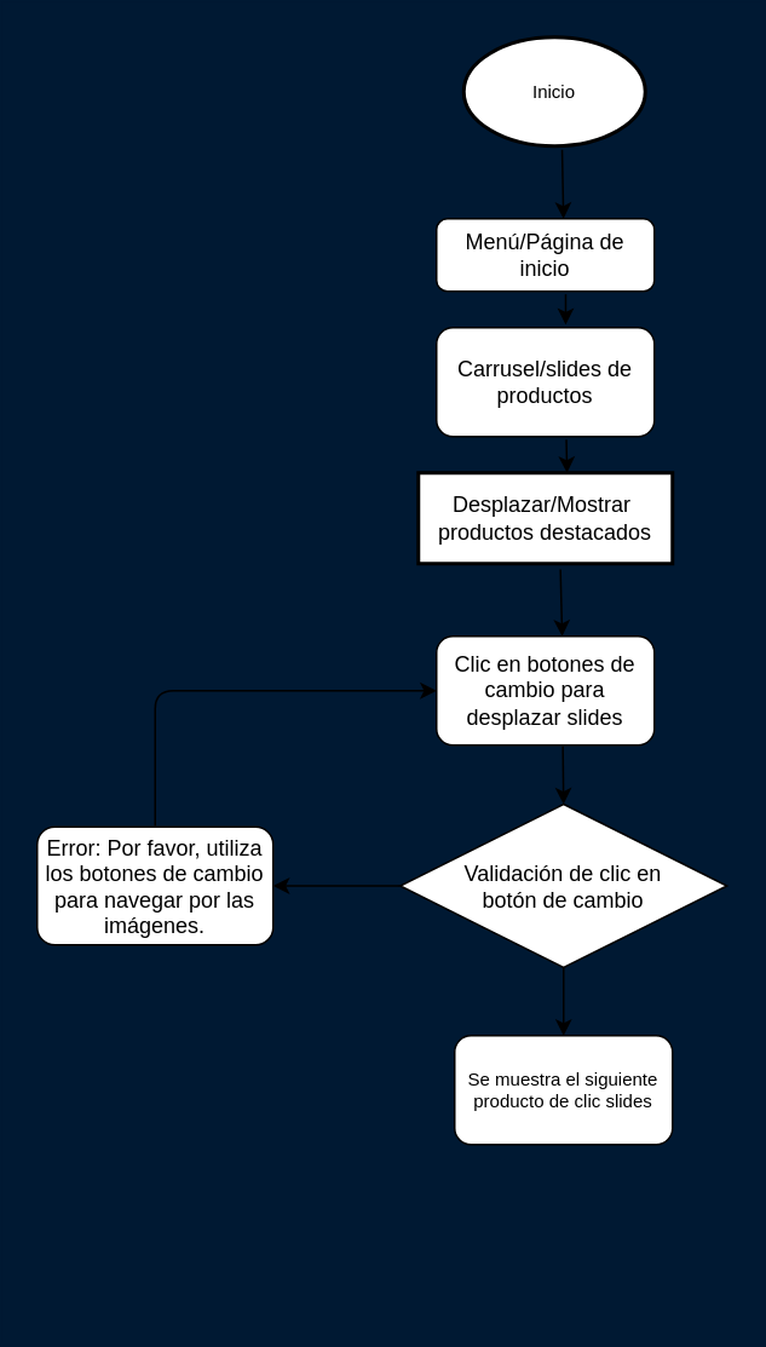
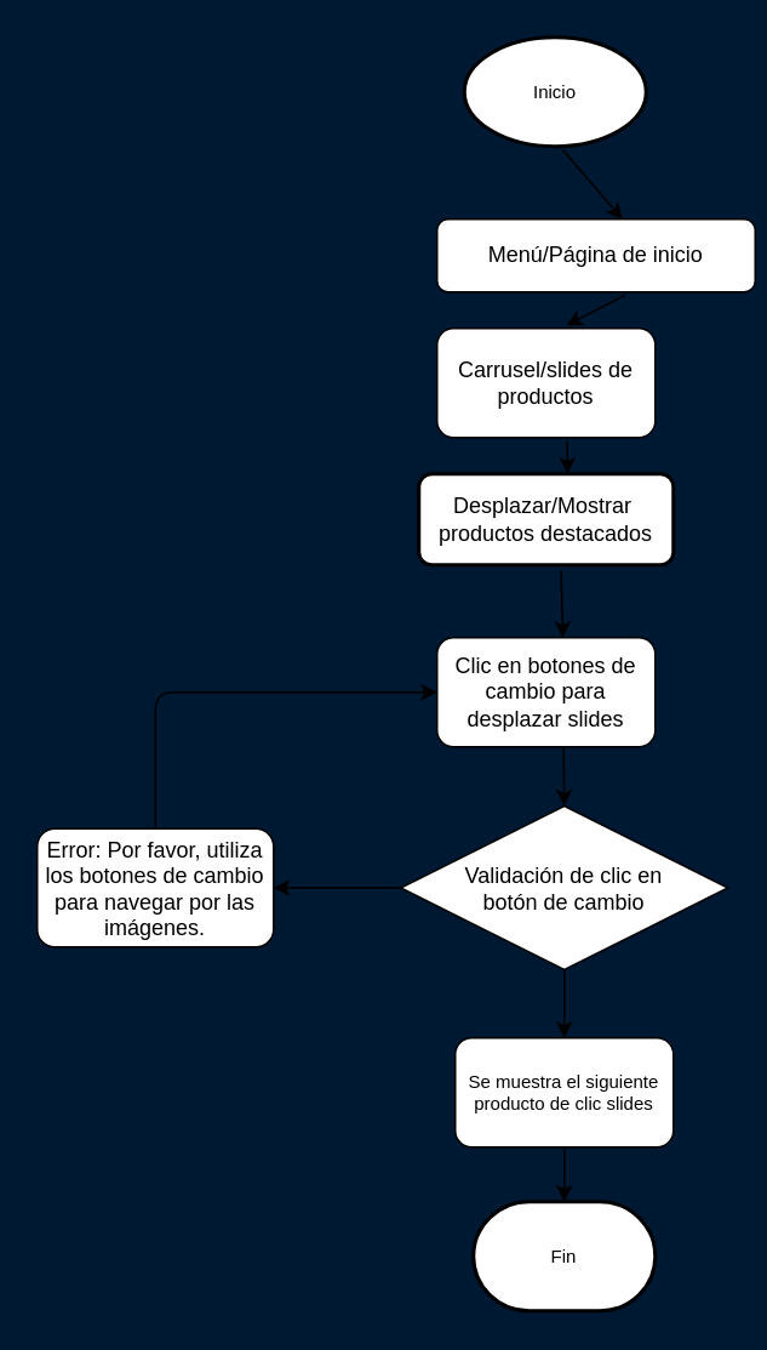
- <mxCell id="2" value="Menú/Página de inicio" style="rounded=1;whiteSpace=wrap;html=1;" vertex="1" parent="1"><mxGeometry x="240" y="120" width="120" height="40" as="geometry" /></mxCell>
+ <mxCell id="2" value="Menú/Página de inicio" style="rounded=1;whiteSpace=wrap;html=1;" vertex="1" parent="1"><mxGeometry x="240" y="120" width="175" height="40" as="geometry" /></mxCell>
- <mxCell id="18" value="Desplazar/Mostrar&amp;nbsp; productos destacados" style="whiteSpace=wrap;html=1;absoluteArcSize=1;arcSize=14;strokeWidth=2;fontSize=12;fillColor=default;rounded=0;" vertex="1" parent="1"><mxGeometry x="230" y="260" width="140" height="50" as="geometry" /></mxCell>
+ <mxCell id="18" value="Desplazar/Mostrar&amp;nbsp; productos destacados" style="rounded=1;whiteSpace=wrap;html=1;absoluteArcSize=1;arcSize=14;strokeWidth=2;fontSize=12;fillColor=default;" vertex="1" parent="1"><mxGeometry x="230" y="260" width="140" height="50" as="geometry" /></mxCell>
+ <mxCell id="13" value="" style="endArrow=classic;html=1;fontSize=10;exitX=0.5;exitY=1;exitDx=0;exitDy=0;entryX=0.5;entryY=0;entryDx=0;entryDy=0;entryPerimeter=0;" edge="1" parent="1" source="9" target="10"><mxGeometry width="50" height="50" relative="1" as="geometry"><mxPoint x="290" y="690" as="sourcePoint" /><mxPoint x="310" y="670" as="targetPoint" /></mxGeometry></mxCell>
+ <mxCell id="10" value="Fin" style="strokeWidth=2;html=1;shape=mxgraph.flowchart.terminator;whiteSpace=wrap;rounded=0;fontSize=10;fillColor=default;" vertex="1" parent="1"><mxGeometry x="260" y="660" width="100" height="60" as="geometry" /></mxCell>
